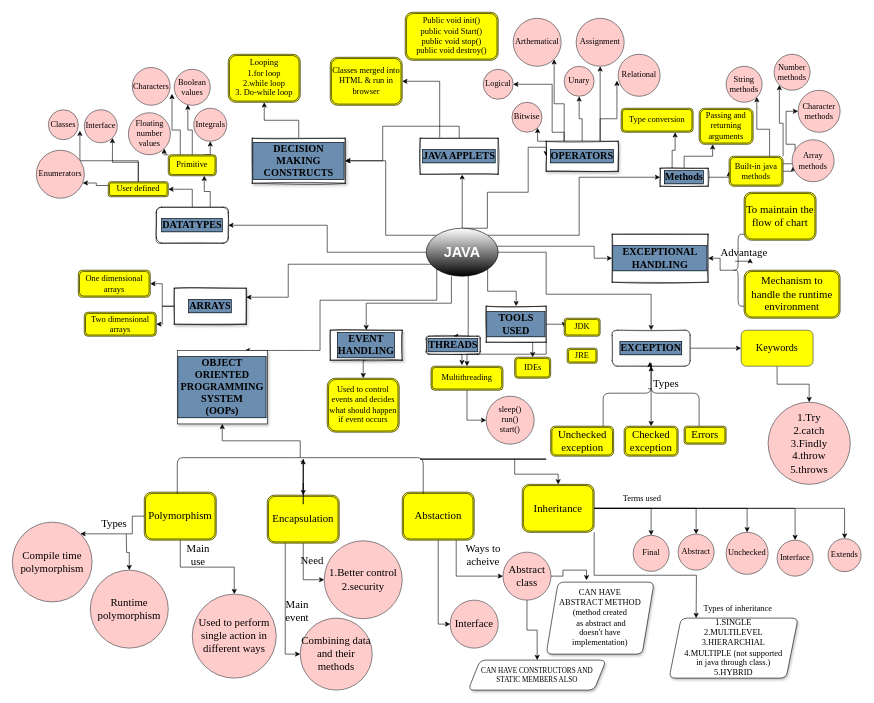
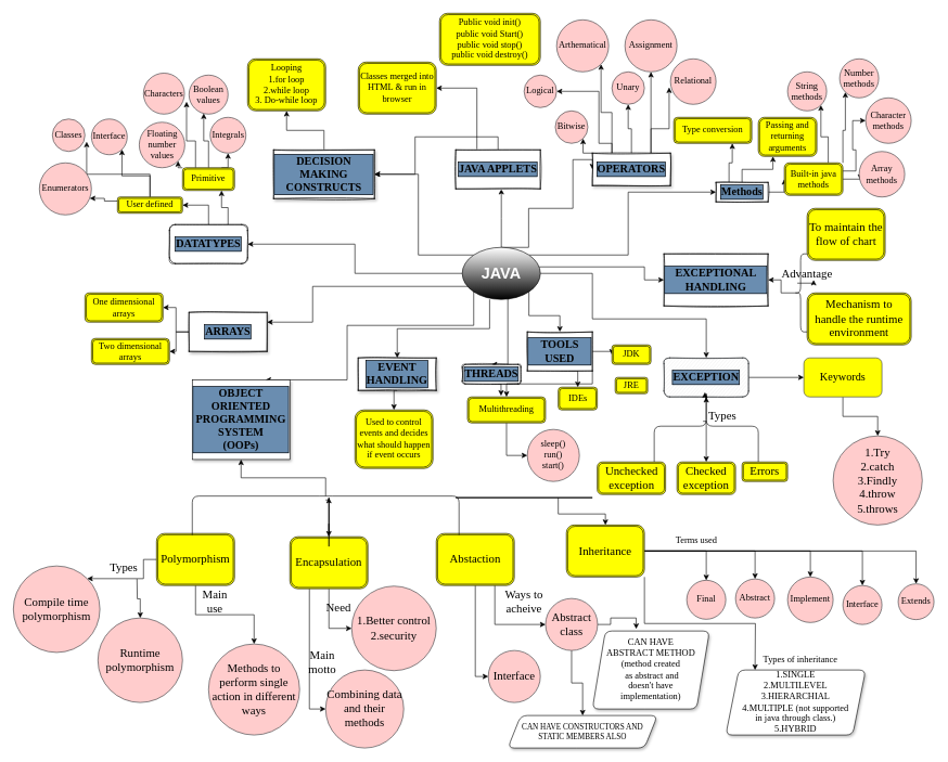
- <mxCell id="125" value="Built-in java methods" style="shape=ext;double=1;rounded=1;whiteSpace=wrap;html=1;shadow=0;labelBackgroundColor=none;labelBorderColor=none;fontFamily=Georgia;fontSize=14;fontColor=default;fillColor=#FFFF00;gradientColor=none;" parent="1" vertex="1"><mxGeometry x="1215" y="260" width="90" height="50" as="geometry" /></mxCell>
+ <mxCell id="125" value="Built-in java methods" style="shape=ext;double=1;rounded=1;whiteSpace=wrap;html=1;shadow=0;labelBackgroundColor=none;labelBorderColor=none;fontFamily=Georgia;fontSize=14;fontColor=default;fillColor=#FFFF00;gradientColor=none;" parent="1" vertex="1"><mxGeometry x="1205" y="250" width="90" height="50" as="geometry" /></mxCell>
- <mxCell id="108" value="Unchecked" style="ellipse;whiteSpace=wrap;html=1;aspect=fixed;rounded=1;shadow=0;labelBackgroundColor=none;labelBorderColor=none;fontFamily=Georgia;fontSize=14;fillColor=#ffcccc;strokeColor=#36393d;" parent="1" vertex="1"><mxGeometry x="1210" y="887" width="70" height="70" as="geometry" /></mxCell>
+ <mxCell id="108" value="Implement" style="ellipse;whiteSpace=wrap;html=1;aspect=fixed;rounded=1;shadow=0;labelBackgroundColor=none;labelBorderColor=none;fontFamily=Georgia;fontSize=14;fillColor=#ffcccc;strokeColor=#36393d;" parent="1" vertex="1"><mxGeometry x="1210" y="887" width="70" height="70" as="geometry" /></mxCell>
- <mxCell id="98" value="Main event" style="text;html=1;strokeColor=none;fillColor=none;align=center;verticalAlign=middle;whiteSpace=wrap;rounded=0;shadow=0;labelBackgroundColor=none;labelBorderColor=none;fontFamily=Georgia;fontSize=18;fontColor=default;" parent="1" vertex="1"><mxGeometry x="465" y="1003" width="60" height="30" as="geometry" /></mxCell>
+ <mxCell id="98" value="Main motto" style="text;html=1;strokeColor=none;fillColor=none;align=center;verticalAlign=middle;whiteSpace=wrap;rounded=0;shadow=0;labelBackgroundColor=none;labelBorderColor=none;fontFamily=Georgia;fontSize=18;fontColor=default;" parent="1" vertex="1"><mxGeometry x="465" y="1003" width="60" height="30" as="geometry" /></mxCell>
- <mxCell id="93" value="Used to perform single action in different ways" style="ellipse;whiteSpace=wrap;html=1;aspect=fixed;rounded=1;shadow=0;labelBackgroundColor=none;labelBorderColor=none;fontFamily=Georgia;fontSize=18;fillColor=#ffcccc;strokeColor=#36393d;" parent="1" vertex="1"><mxGeometry x="320" y="990" width="140" height="140" as="geometry" /></mxCell>
+ <mxCell id="93" value="Methods to perform single action in different ways" style="ellipse;whiteSpace=wrap;html=1;aspect=fixed;rounded=1;shadow=0;labelBackgroundColor=none;labelBorderColor=none;fontFamily=Georgia;fontSize=18;fillColor=#ffcccc;strokeColor=#36393d;" parent="1" vertex="1"><mxGeometry x="320" y="990" width="140" height="140" as="geometry" /></mxCell>
